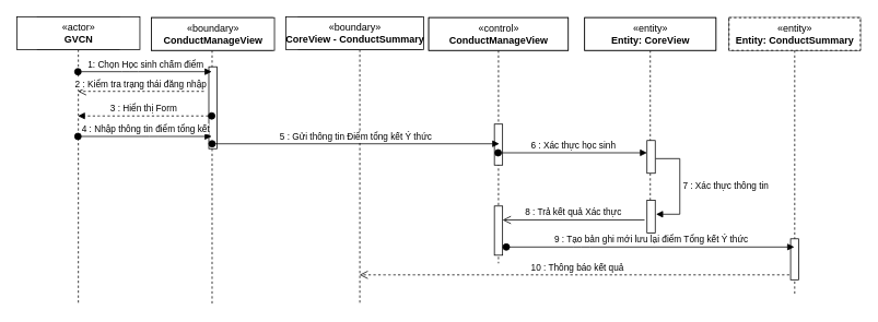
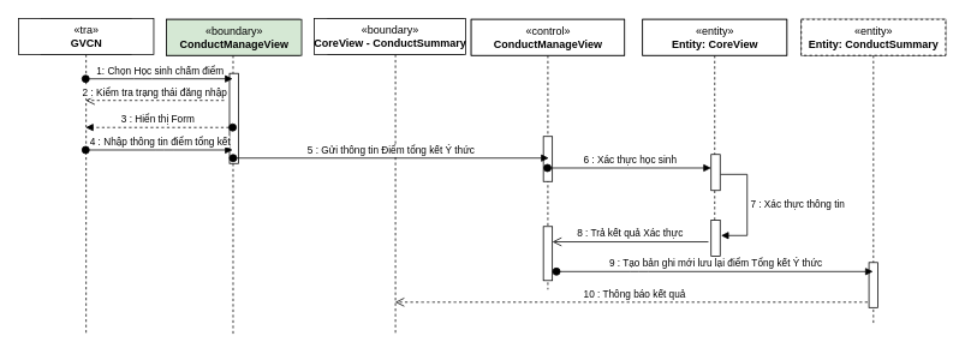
- <mxCell id="3" value="«actor»&lt;br&gt;&lt;b&gt;GVCN&lt;/b&gt;" style="html=1;" parent="1" vertex="1"><mxGeometry x="20" y="20" width="150" height="40" as="geometry" /></mxCell>
+ <mxCell id="3" value="«tra»&lt;br&gt;&lt;b&gt;GVCN&lt;/b&gt;" style="html=1;" parent="1" vertex="1"><mxGeometry x="20" y="20" width="150" height="40" as="geometry" /></mxCell>
- <mxCell id="5" value="«boundary»&lt;br&gt;&lt;b&gt;ConductManageView&lt;/b&gt;" style="html=1;" parent="4" vertex="1"><mxGeometry width="150" height="40" as="geometry" /></mxCell>
+ <mxCell id="5" value="«boundary»&lt;br&gt;&lt;b&gt;ConductManageView&lt;/b&gt;" style="html=1;fillColor=#d5e8d4;" parent="4" vertex="1"><mxGeometry width="150" height="40" as="geometry" /></mxCell>
